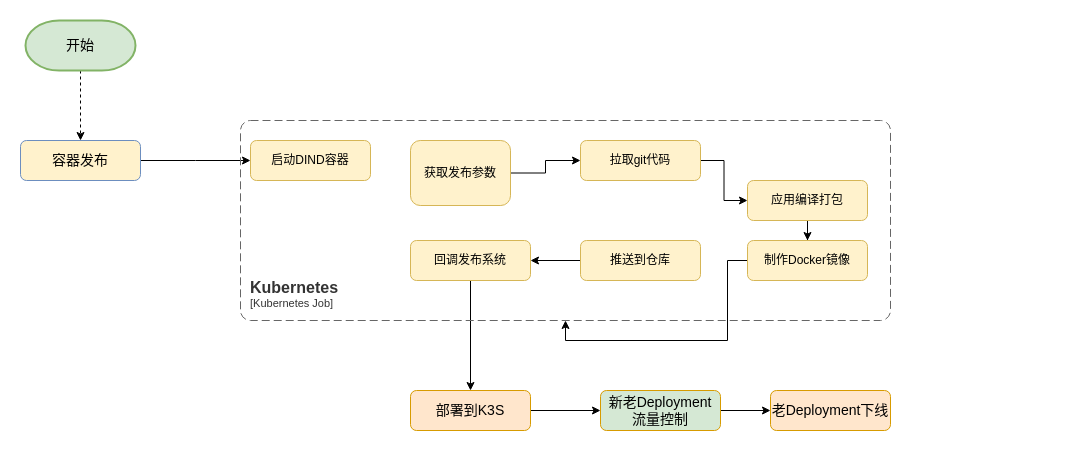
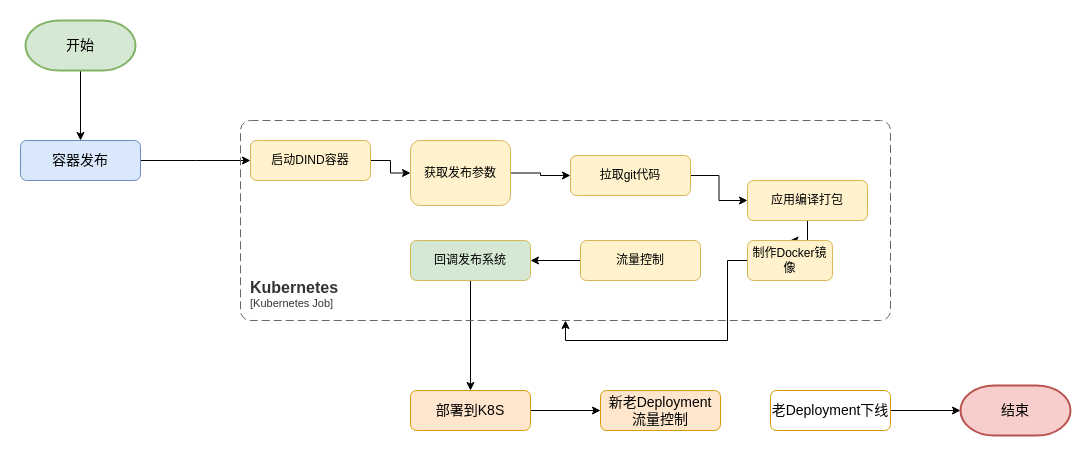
- <mxCell id="26" style="edgeStyle=orthogonalEdgeStyle;rounded=0;orthogonalLoop=1;jettySize=auto;html=1;exitX=0.5;exitY=1;exitDx=0;exitDy=0;exitPerimeter=0;entryX=0.5;entryY=0;entryDx=0;entryDy=0;startArrow=none;startFill=0;endArrow=classic;endFill=1;dashed=1;" edge="1" parent="1" source="27" target="3"><mxGeometry relative="1" as="geometry" /></mxCell>
+ <mxCell id="26" style="edgeStyle=orthogonalEdgeStyle;rounded=0;orthogonalLoop=1;jettySize=auto;html=1;exitX=0.5;exitY=1;exitDx=0;exitDy=0;exitPerimeter=0;entryX=0.5;entryY=0;entryDx=0;entryDy=0;startArrow=none;startFill=0;endArrow=classic;endFill=1;" edge="1" parent="1" source="27" target="3"><mxGeometry relative="1" as="geometry" /></mxCell>
- <mxCell id="3" value="&lt;font style=&quot;font-size: 14px;&quot;&gt;容器发布&lt;/font&gt;" style="rounded=1;whiteSpace=wrap;html=1;fillColor=#fff2cc;strokeColor=#6c8ebf;" vertex="1" parent="1"><mxGeometry x="20" y="140" width="120" height="40" as="geometry" /></mxCell>
+ <mxCell id="3" value="&lt;font style=&quot;font-size: 14px;&quot;&gt;容器发布&lt;/font&gt;" style="rounded=1;whiteSpace=wrap;html=1;fillColor=#dae8fc;strokeColor=#6c8ebf;" vertex="1" parent="1"><mxGeometry x="20" y="140" width="120" height="40" as="geometry" /></mxCell>
- <mxCell id="9" value="拉取git代码" style="rounded=1;whiteSpace=wrap;html=1;fillColor=#fff2cc;strokeColor=#d6b656;" vertex="1" parent="1"><mxGeometry x="580" y="140" width="120" height="40" as="geometry" /></mxCell>
+ <mxCell id="9" value="拉取git代码" style="rounded=1;whiteSpace=wrap;html=1;fillColor=#fff2cc;strokeColor=#d6b656;" vertex="1" parent="1"><mxGeometry x="570" y="155" width="120" height="40" as="geometry" /></mxCell>
+ <mxCell id="4" style="edgeStyle=orthogonalEdgeStyle;rounded=0;orthogonalLoop=1;jettySize=auto;html=1;exitX=1;exitY=0.5;exitDx=0;exitDy=0;entryX=0;entryY=0.5;entryDx=0;entryDy=0;" edge="1" parent="1" source="5" target="7"><mxGeometry relative="1" as="geometry" /></mxCell>
- <mxCell id="17" value="回调发布系统" style="rounded=1;whiteSpace=wrap;html=1;fillColor=#fff2cc;strokeColor=#d6b656;" vertex="1" parent="1"><mxGeometry x="410" y="240" width="120" height="40" as="geometry" /></mxCell>
+ <mxCell id="17" value="回调发布系统" style="rounded=1;whiteSpace=wrap;html=1;fillColor=#d5e8d4;strokeColor=#d6b656;" vertex="1" parent="1"><mxGeometry x="410" y="240" width="120" height="40" as="geometry" /></mxCell>
- <mxCell id="15" value="推送到仓库" style="rounded=1;whiteSpace=wrap;html=1;fillColor=#fff2cc;strokeColor=#d6b656;" vertex="1" parent="1"><mxGeometry x="580" y="240" width="120" height="40" as="geometry" /></mxCell>
+ <mxCell id="15" value="流量控制" style="rounded=1;whiteSpace=wrap;html=1;fillColor=#fff2cc;strokeColor=#d6b656;" vertex="1" parent="1"><mxGeometry x="580" y="240" width="120" height="40" as="geometry" /></mxCell>
- <mxCell id="13" value="制作Docker镜像" style="rounded=1;whiteSpace=wrap;html=1;fillColor=#fff2cc;strokeColor=#d6b656;" vertex="1" parent="1"><mxGeometry x="747" y="240" width="120" height="40" as="geometry" /></mxCell>
+ <mxCell id="13" value="制作Docker镜像" style="rounded=1;whiteSpace=wrap;html=1;fillColor=#fff2cc;strokeColor=#d6b656;" vertex="1" parent="1"><mxGeometry x="747" y="240" width="85" height="40" as="geometry" /></mxCell>
- <mxCell id="20" value="&lt;font style=&quot;font-size: 14px;&quot;&gt;部署到K3S&lt;/font&gt;" style="rounded=1;whiteSpace=wrap;html=1;fillColor=#ffe6cc;strokeColor=#d79b00;" vertex="1" parent="1"><mxGeometry x="410" y="390" width="120" height="40" as="geometry" /></mxCell>
+ <mxCell id="20" value="&lt;font style=&quot;font-size: 14px;&quot;&gt;部署到K8S&lt;/font&gt;" style="rounded=1;whiteSpace=wrap;html=1;fillColor=#ffe6cc;strokeColor=#d79b00;" vertex="1" parent="1"><mxGeometry x="410" y="390" width="120" height="40" as="geometry" /></mxCell>
- <mxCell id="22" value="&lt;font style=&quot;font-size: 14px;&quot;&gt;新老Deployment&lt;br&gt;流量控制&lt;/font&gt;" style="rounded=1;whiteSpace=wrap;html=1;fillColor=#d5e8d4;strokeColor=#d79b00;" vertex="1" parent="1"><mxGeometry x="600" y="390" width="120" height="40" as="geometry" /></mxCell>
+ <mxCell id="22" value="&lt;font style=&quot;font-size: 14px;&quot;&gt;新老Deployment&lt;br&gt;流量控制&lt;/font&gt;" style="rounded=1;whiteSpace=wrap;html=1;fillColor=#ffe6cc;strokeColor=#d79b00;" vertex="1" parent="1"><mxGeometry x="600" y="390" width="120" height="40" as="geometry" /></mxCell>
- <mxCell id="21" style="edgeStyle=orthogonalEdgeStyle;rounded=0;orthogonalLoop=1;jettySize=auto;html=1;startArrow=none;startFill=0;endArrow=classic;endFill=1;" edge="1" parent="1" source="22" target="24"><mxGeometry relative="1" as="geometry" /></mxCell>
- <mxCell id="24" value="&lt;font style=&quot;font-size: 14px;&quot;&gt;老Deployment下线&lt;/font&gt;" style="rounded=1;whiteSpace=wrap;html=1;fillColor=#ffe6cc;strokeColor=#d79b00;" vertex="1" parent="1"><mxGeometry x="770" y="390" width="120" height="40" as="geometry" /></mxCell>
+ <mxCell id="24" value="&lt;font style=&quot;font-size: 14px;&quot;&gt;老Deployment下线&lt;/font&gt;" style="rounded=1;whiteSpace=wrap;html=1;fillColor=#ffffff;strokeColor=#d79b00;" vertex="1" parent="1"><mxGeometry x="770" y="390" width="120" height="40" as="geometry" /></mxCell>
+ <mxCell id="23" style="edgeStyle=orthogonalEdgeStyle;rounded=0;orthogonalLoop=1;jettySize=auto;html=1;exitX=1;exitY=0.5;exitDx=0;exitDy=0;entryX=0;entryY=0.5;entryDx=0;entryDy=0;entryPerimeter=0;startArrow=none;startFill=0;endArrow=classic;endFill=1;" edge="1" parent="1" source="24" target="25"><mxGeometry relative="1" as="geometry" /></mxCell>
+ <mxCell id="25" value="&lt;font style=&quot;font-size: 14px;&quot;&gt;结束&lt;/font&gt;" style="strokeWidth=2;html=1;shape=mxgraph.flowchart.terminator;whiteSpace=wrap;fillColor=#f8cecc;strokeColor=#b85450;" vertex="1" parent="1"><mxGeometry x="960" y="385" width="110" height="50" as="geometry" /></mxCell>
